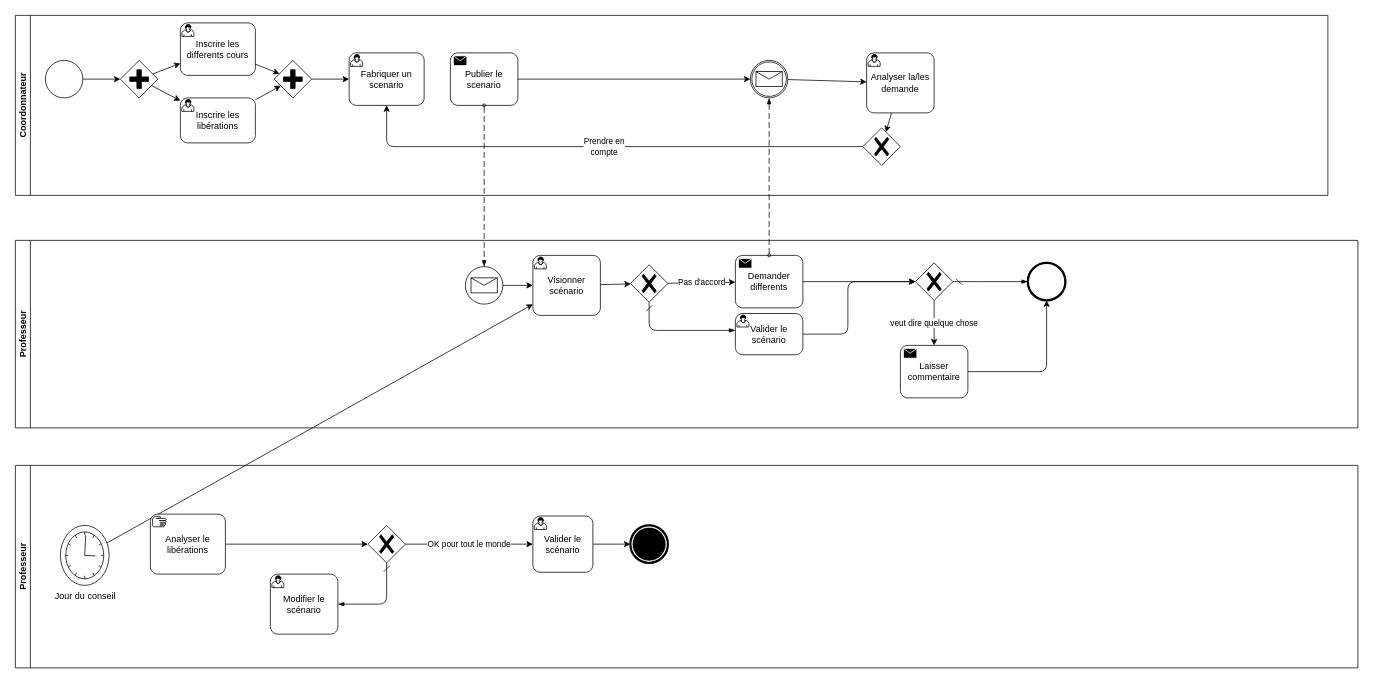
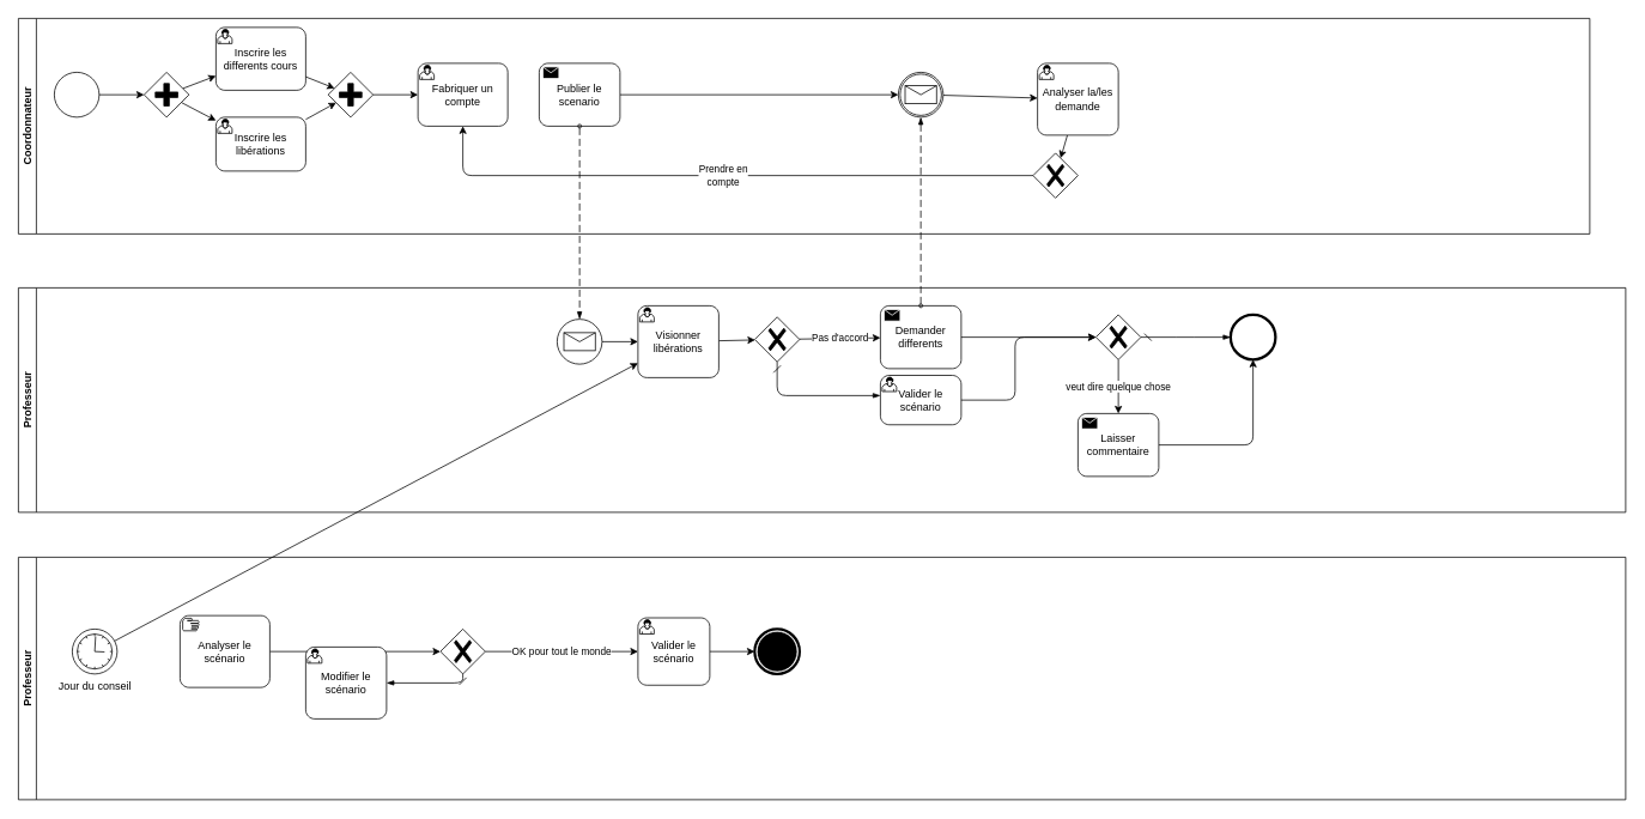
- <mxCell id="13" value="Fabriquer un scenario" style="points=[[0.25,0,0],[0.5,0,0],[0.75,0,0],[1,0.25,0],[1,0.5,0],[1,0.75,0],[0.75,1,0],[0.5,1,0],[0.25,1,0],[0,0.75,0],[0,0.5,0],[0,0.25,0]];shape=mxgraph.bpmn.task;whiteSpace=wrap;rectStyle=rounded;size=10;html=1;taskMarker=user;" vertex="1" parent="2"><mxGeometry x="445" y="50" width="100" height="70" as="geometry" /></mxCell>
+ <mxCell id="13" value="Fabriquer un compte" style="points=[[0.25,0,0],[0.5,0,0],[0.75,0,0],[1,0.25,0],[1,0.5,0],[1,0.75,0],[0.75,1,0],[0.5,1,0],[0.25,1,0],[0,0.75,0],[0,0.5,0],[0,0.25,0]];shape=mxgraph.bpmn.task;whiteSpace=wrap;rectStyle=rounded;size=10;html=1;taskMarker=user;" vertex="1" parent="2"><mxGeometry x="445" y="50" width="100" height="70" as="geometry" /></mxCell>
- <mxCell id="25" value="Visionner scénario" style="points=[[0.25,0,0],[0.5,0,0],[0.75,0,0],[1,0.25,0],[1,0.5,0],[1,0.75,0],[0.75,1,0],[0.5,1,0],[0.25,1,0],[0,0.75,0],[0,0.5,0],[0,0.25,0]];shape=mxgraph.bpmn.task;whiteSpace=wrap;rectStyle=rounded;size=10;html=1;taskMarker=user;" vertex="1" parent="23"><mxGeometry x="690" y="20" width="90" height="80" as="geometry" /></mxCell>
+ <mxCell id="25" value="Visionner libérations" style="points=[[0.25,0,0],[0.5,0,0],[0.75,0,0],[1,0.25,0],[1,0.5,0],[1,0.75,0],[0.75,1,0],[0.5,1,0],[0.25,1,0],[0,0.75,0],[0,0.5,0],[0,0.25,0]];shape=mxgraph.bpmn.task;whiteSpace=wrap;rectStyle=rounded;size=10;html=1;taskMarker=user;" vertex="1" parent="23"><mxGeometry x="690" y="20" width="90" height="80" as="geometry" /></mxCell>
- <mxCell id="46" value="Analyser le libérations" style="points=[[0.25,0,0],[0.5,0,0],[0.75,0,0],[1,0.25,0],[1,0.5,0],[1,0.75,0],[0.75,1,0],[0.5,1,0],[0.25,1,0],[0,0.75,0],[0,0.5,0],[0,0.25,0]];shape=mxgraph.bpmn.task;whiteSpace=wrap;rectStyle=rounded;size=10;html=1;taskMarker=manual;" vertex="1" parent="42"><mxGeometry x="180" y="65" width="100" height="80" as="geometry" /></mxCell>
+ <mxCell id="46" value="Analyser le scénario" style="points=[[0.25,0,0],[0.5,0,0],[0.75,0,0],[1,0.25,0],[1,0.5,0],[1,0.75,0],[0.75,1,0],[0.5,1,0],[0.25,1,0],[0,0.75,0],[0,0.5,0],[0,0.25,0]];shape=mxgraph.bpmn.task;whiteSpace=wrap;rectStyle=rounded;size=10;html=1;taskMarker=manual;" vertex="1" parent="42"><mxGeometry x="180" y="65" width="100" height="80" as="geometry" /></mxCell>
- <mxCell id="44" value="Jour du conseil" style="points=[[0.145,0.145,0],[0.5,0,0],[0.855,0.145,0],[1,0.5,0],[0.855,0.855,0],[0.5,1,0],[0.145,0.855,0],[0,0.5,0]];shape=mxgraph.bpmn.event;html=1;verticalLabelPosition=bottom;labelBackgroundColor=#ffffff;verticalAlign=top;align=center;perimeter=ellipsePerimeter;outlineConnect=0;aspect=fixed;outline=standard;symbol=timer;" vertex="1" parent="42"><mxGeometry x="60" y="80" width="65" height="80" as="geometry" /></mxCell>
+ <mxCell id="44" value="Jour du conseil" style="points=[[0.145,0.145,0],[0.5,0,0],[0.855,0.145,0],[1,0.5,0],[0.855,0.855,0],[0.5,1,0],[0.145,0.855,0],[0,0.5,0]];shape=mxgraph.bpmn.event;html=1;verticalLabelPosition=bottom;labelBackgroundColor=#ffffff;verticalAlign=top;align=center;perimeter=ellipsePerimeter;outlineConnect=0;aspect=fixed;outline=standard;symbol=timer;" vertex="1" parent="42"><mxGeometry x="60" y="80" width="50" height="50" as="geometry" /></mxCell>
- <mxCell id="51" value="Modifier le scénario" style="points=[[0.25,0,0],[0.5,0,0],[0.75,0,0],[1,0.25,0],[1,0.5,0],[1,0.75,0],[0.75,1,0],[0.5,1,0],[0.25,1,0],[0,0.75,0],[0,0.5,0],[0,0.25,0]];shape=mxgraph.bpmn.task;whiteSpace=wrap;rectStyle=rounded;size=10;html=1;taskMarker=user;" vertex="1" parent="42"><mxGeometry x="340" y="145" width="90" height="80" as="geometry" /></mxCell>
+ <mxCell id="51" value="Modifier le scénario" style="points=[[0.25,0,0],[0.5,0,0],[0.75,0,0],[1,0.25,0],[1,0.5,0],[1,0.75,0],[0.75,1,0],[0.5,1,0],[0.25,1,0],[0,0.75,0],[0,0.5,0],[0,0.25,0]];shape=mxgraph.bpmn.task;whiteSpace=wrap;rectStyle=rounded;size=10;html=1;taskMarker=user;" vertex="1" parent="42"><mxGeometry x="320" y="100" width="90" height="80" as="geometry" /></mxCell>
